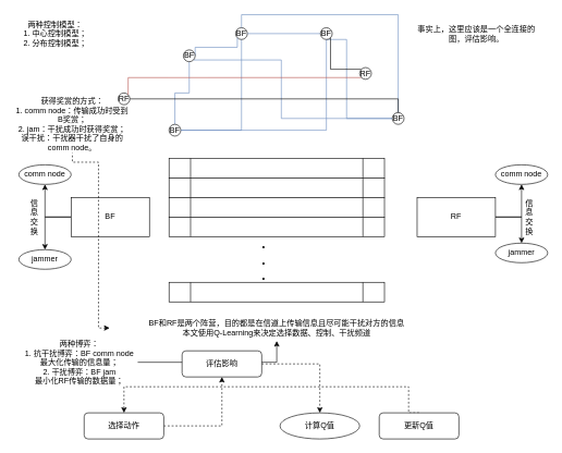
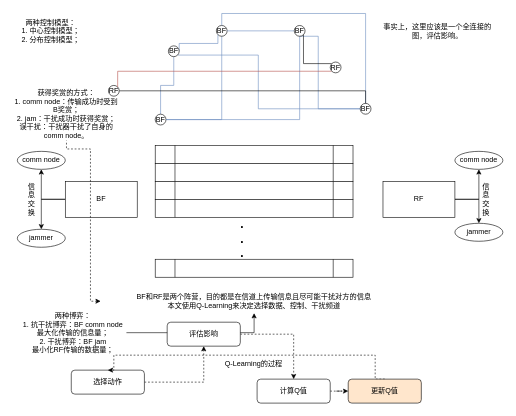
+ <mxCell id="53" value="Q-Learning的过程" style="text;html=1;strokeColor=none;fillColor=none;align=center;verticalAlign=middle;whiteSpace=wrap;rounded=0;fontSize=12;" parent="1" vertex="1"><mxGeometry x="339" y="597" width="167" height="20" as="geometry" /></mxCell>
- <mxCell id="46" value="选择动作" style="rounded=1;whiteSpace=wrap;html=1;strokeWidth=1;fontSize=12;" parent="1" vertex="1"><mxGeometry x="128" y="632" width="122" height="40" as="geometry" /></mxCell>
+ <mxCell id="46" value="选择动作" style="rounded=1;whiteSpace=wrap;html=1;strokeWidth=1;fontSize=12;" parent="1" vertex="1"><mxGeometry x="118" y="617" width="122" height="40" as="geometry" /></mxCell>
- <mxCell id="52" value="计算Q值" style="ellipse;whiteSpace=wrap;html=1;strokeWidth=1;fontSize=12;" parent="1" vertex="1"><mxGeometry x="428" y="632" width="122" height="40" as="geometry" /></mxCell>
+ <mxCell id="52" value="计算Q值" style="rounded=1;whiteSpace=wrap;html=1;strokeWidth=1;fontSize=12;" parent="1" vertex="1"><mxGeometry x="428" y="632" width="122" height="40" as="geometry" /></mxCell>
+ <mxCell id="51" style="edgeStyle=orthogonalEdgeStyle;rounded=0;orthogonalLoop=1;jettySize=auto;html=1;exitX=1;exitY=0.5;exitDx=0;exitDy=0;dashed=1;startArrow=none;startFill=0;endArrow=classic;endFill=1;fontSize=12;" parent="1" source="52" target="48" edge="1"><mxGeometry relative="1" as="geometry" /></mxCell>
- <mxCell id="48" value="更新Q值" style="rounded=1;whiteSpace=wrap;html=1;strokeWidth=1;fontSize=12;" parent="1" vertex="1"><mxGeometry x="580" y="632" width="122" height="40" as="geometry" /></mxCell>
+ <mxCell id="48" value="更新Q值" style="rounded=1;whiteSpace=wrap;html=1;strokeWidth=1;fontSize=12;fillColor=#ffe6cc;" parent="1" vertex="1"><mxGeometry x="580" y="632" width="122" height="40" as="geometry" /></mxCell>
